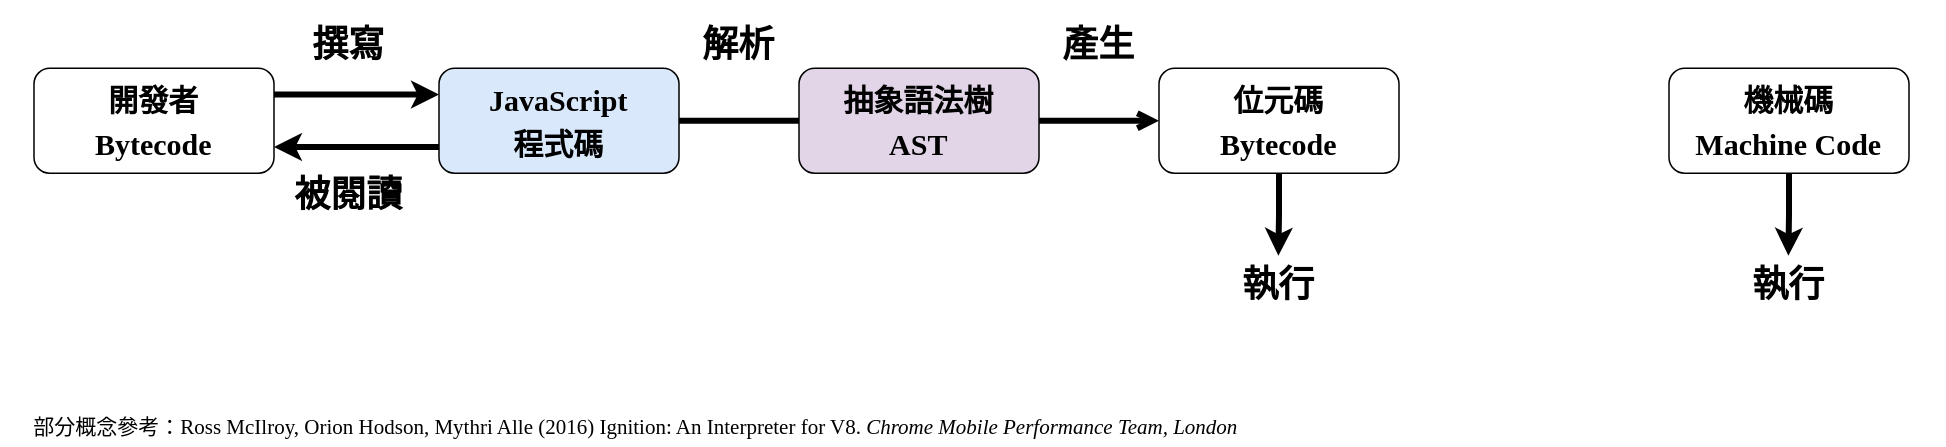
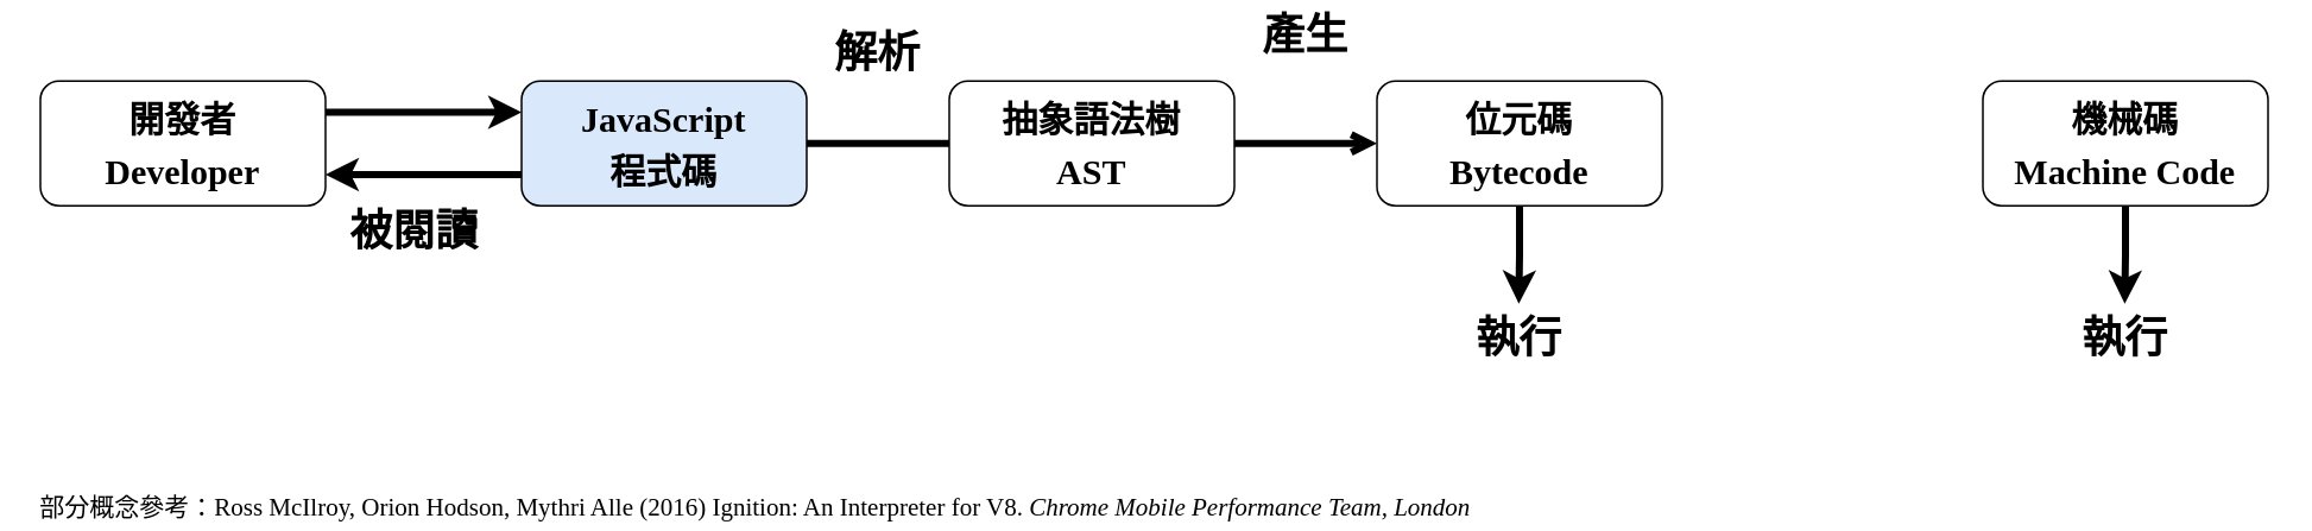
- <mxCell id="14" value="撰寫" style="text;html=1;strokeColor=none;fillColor=none;align=center;verticalAlign=middle;whiteSpace=wrap;rounded=0;fontFamily=微軟正黑體;fontSize=24;fontStyle=1" parent="1" vertex="1"><mxGeometry x="152" y="20" width="160" height="20" as="geometry" /></mxCell>
- <mxCell id="17" value="產生" style="text;html=1;strokeColor=none;fillColor=none;align=center;verticalAlign=middle;whiteSpace=wrap;rounded=0;fontFamily=微軟正黑體;fontSize=24;fontStyle=1" parent="1" vertex="1"><mxGeometry x="652" y="20" width="160" height="20" as="geometry" /></mxCell>
+ <mxCell id="17" value="產生" style="text;html=1;strokeColor=none;fillColor=none;align=center;verticalAlign=middle;whiteSpace=wrap;rounded=0;fontFamily=微軟正黑體;fontSize=24;fontStyle=1" parent="1" vertex="1"><mxGeometry x="652" y="10" width="160" height="20" as="geometry" /></mxCell>
- <mxCell id="6" value="&lt;font style=&quot;font-size: 20px&quot;&gt;開發者&lt;br&gt;Bytecode&lt;/font&gt;" style="rounded=1;whiteSpace=wrap;html=1;fontFamily=微軟正黑體;fontSize=24;fontStyle=1" parent="1" vertex="1"><mxGeometry x="22" y="45" width="160" height="70" as="geometry" /></mxCell>
+ <mxCell id="6" value="&lt;font style=&quot;font-size: 20px&quot;&gt;開發者&lt;br&gt;Developer&lt;/font&gt;" style="rounded=1;whiteSpace=wrap;html=1;fontFamily=微軟正黑體;fontSize=24;fontStyle=1" parent="1" vertex="1"><mxGeometry x="22" y="45" width="160" height="70" as="geometry" /></mxCell>
- <mxCell id="8" value="&lt;span style=&quot;font-size: 20px&quot;&gt;抽象語法樹&lt;br&gt;AST&lt;br&gt;&lt;/span&gt;" style="rounded=1;whiteSpace=wrap;html=1;fontFamily=微軟正黑體;fontSize=24;fontStyle=1;fillColor=#e1d5e7;" parent="1" vertex="1"><mxGeometry x="532" y="45" width="160" height="70" as="geometry" /></mxCell>
+ <mxCell id="8" value="&lt;span style=&quot;font-size: 20px&quot;&gt;抽象語法樹&lt;br&gt;AST&lt;br&gt;&lt;/span&gt;" style="rounded=1;whiteSpace=wrap;html=1;fontFamily=微軟正黑體;fontSize=24;fontStyle=1" parent="1" vertex="1"><mxGeometry x="532" y="45" width="160" height="70" as="geometry" /></mxCell>
